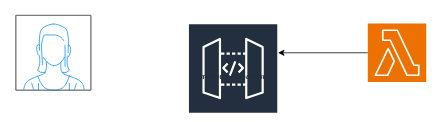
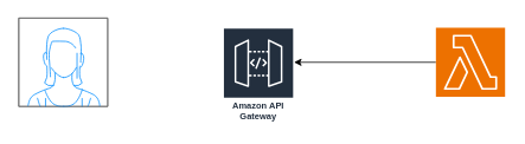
- <mxCell id="5" value="Amazon API Gateway" style="sketch=0;outlineConnect=0;fontColor=#232F3E;gradientColor=none;strokeColor=#ffffff;fillColor=#232F3E;dashed=0;verticalLabelPosition=middle;verticalAlign=bottom;align=center;html=1;whiteSpace=wrap;fontSize=10;fontStyle=1;spacing=3;shape=mxgraph.aws4.productIcon;prIcon=mxgraph.aws4.api_gateway;" vertex="1" parent="1"><mxGeometry x="250" y="31" width="120" height="80" as="geometry" /></mxCell>
+ <mxCell id="5" value="Amazon API Gateway" style="sketch=0;outlineConnect=0;fontColor=#232F3E;gradientColor=none;strokeColor=#ffffff;fillColor=#232F3E;dashed=0;verticalLabelPosition=middle;verticalAlign=bottom;align=center;html=1;whiteSpace=wrap;fontSize=10;fontStyle=1;spacing=3;shape=mxgraph.aws4.productIcon;prIcon=mxgraph.aws4.api_gateway;" vertex="1" parent="1"><mxGeometry x="250" y="31" width="80" height="110" as="geometry" /></mxCell>
